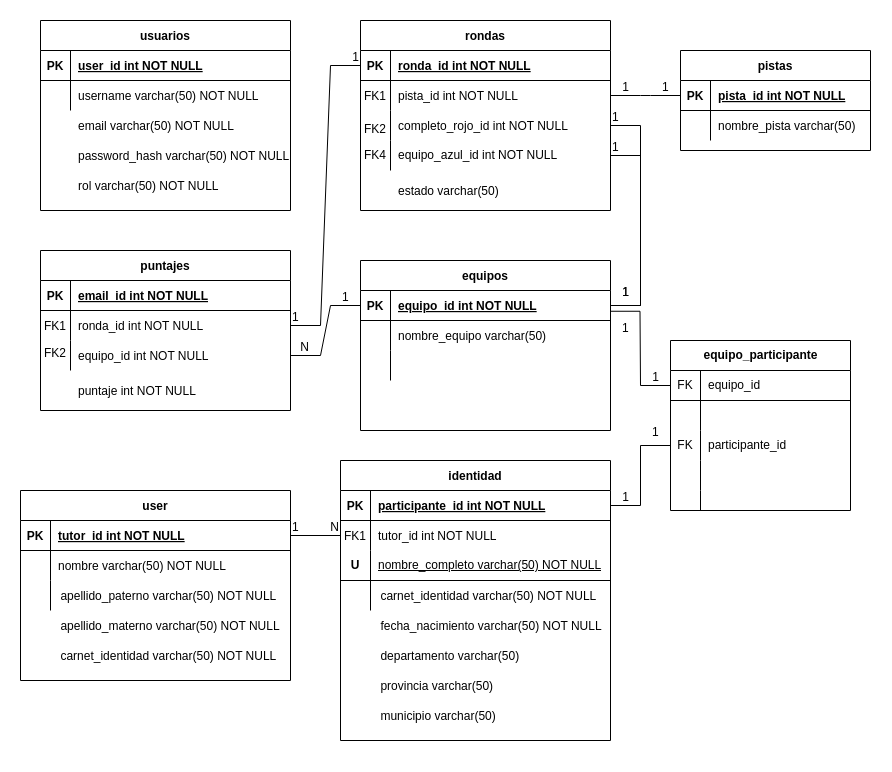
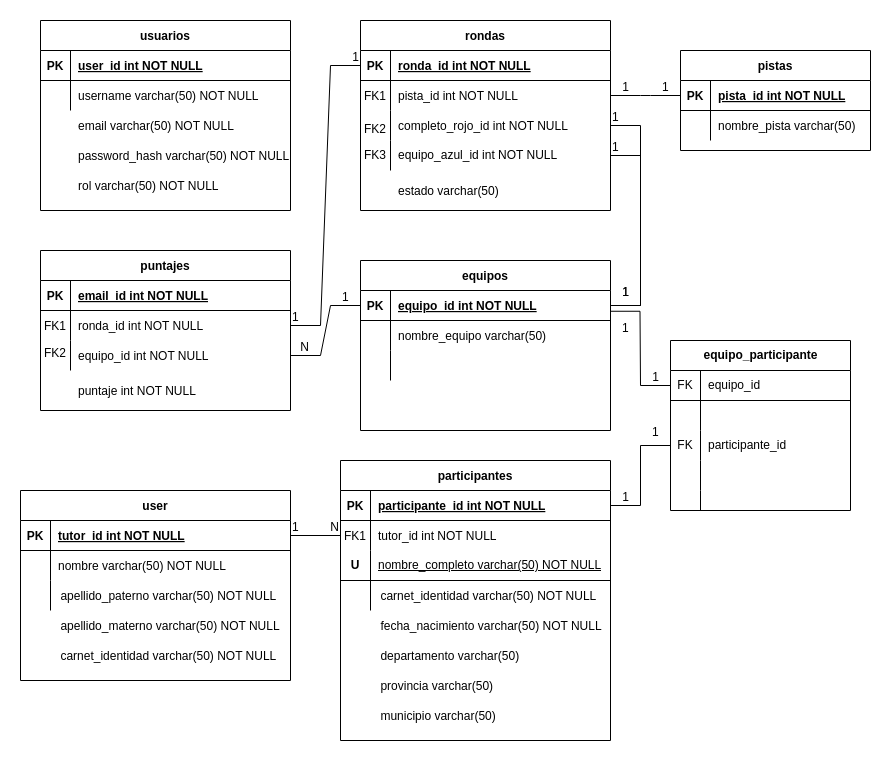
- <mxCell id="98" value="FK4" style="shape=partialRectangle;connectable=0;fillColor=none;top=0;left=0;bottom=0;right=0;fontStyle=0;overflow=hidden;whiteSpace=wrap;html=1;" vertex="1" parent="97"><mxGeometry width="30" height="30" as="geometry"><mxRectangle width="30" height="30" as="alternateBounds" /></mxGeometry></mxCell>
+ <mxCell id="98" value="FK3" style="shape=partialRectangle;connectable=0;fillColor=none;top=0;left=0;bottom=0;right=0;fontStyle=0;overflow=hidden;whiteSpace=wrap;html=1;" vertex="1" parent="97"><mxGeometry width="30" height="30" as="geometry"><mxRectangle width="30" height="30" as="alternateBounds" /></mxGeometry></mxCell>
- <mxCell id="23" value="identidad" style="shape=table;startSize=30;container=1;collapsible=1;childLayout=tableLayout;fixedRows=1;rowLines=0;fontStyle=1;align=center;resizeLast=1;" vertex="1" parent="22"><mxGeometry width="270" height="280" as="geometry" /></mxCell>
+ <mxCell id="23" value="participantes" style="shape=table;startSize=30;container=1;collapsible=1;childLayout=tableLayout;fixedRows=1;rowLines=0;fontStyle=1;align=center;resizeLast=1;" vertex="1" parent="22"><mxGeometry width="270" height="280" as="geometry" /></mxCell>
